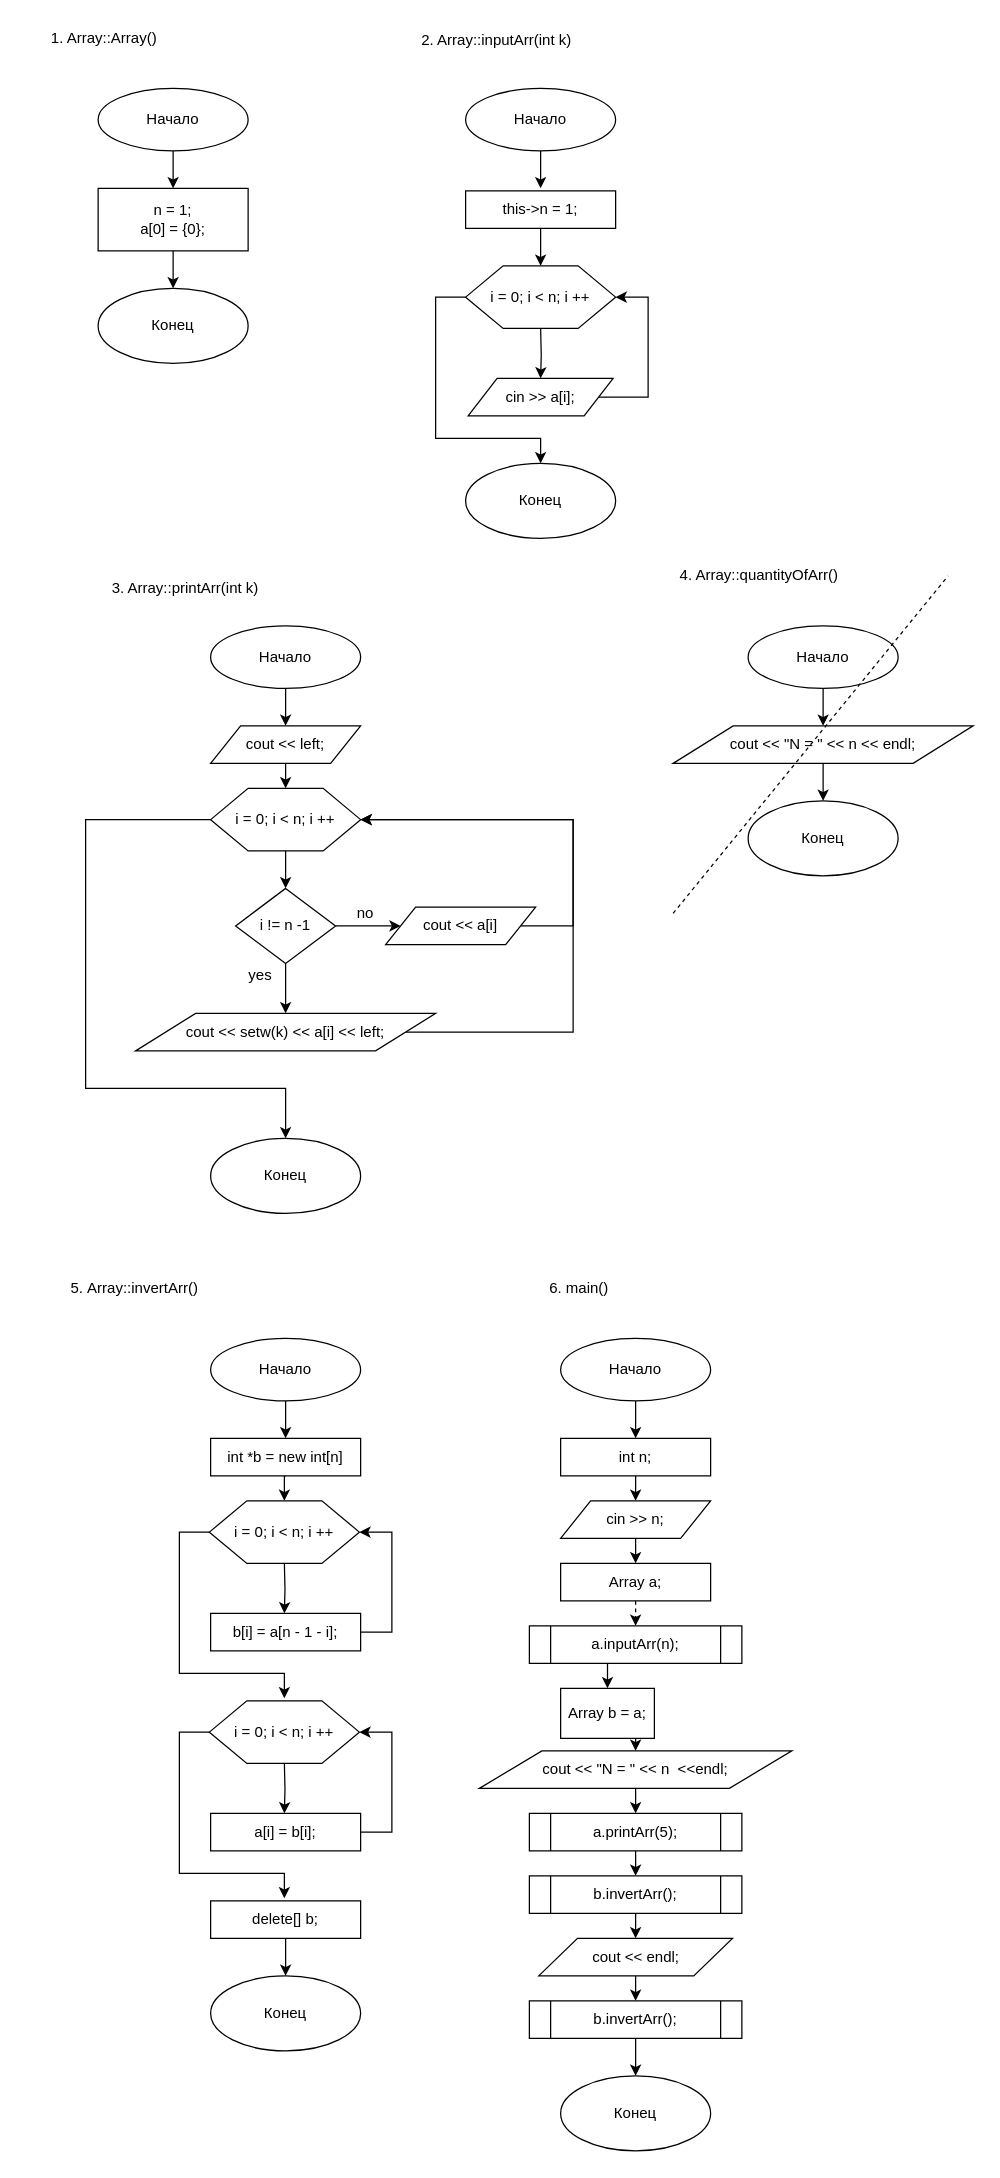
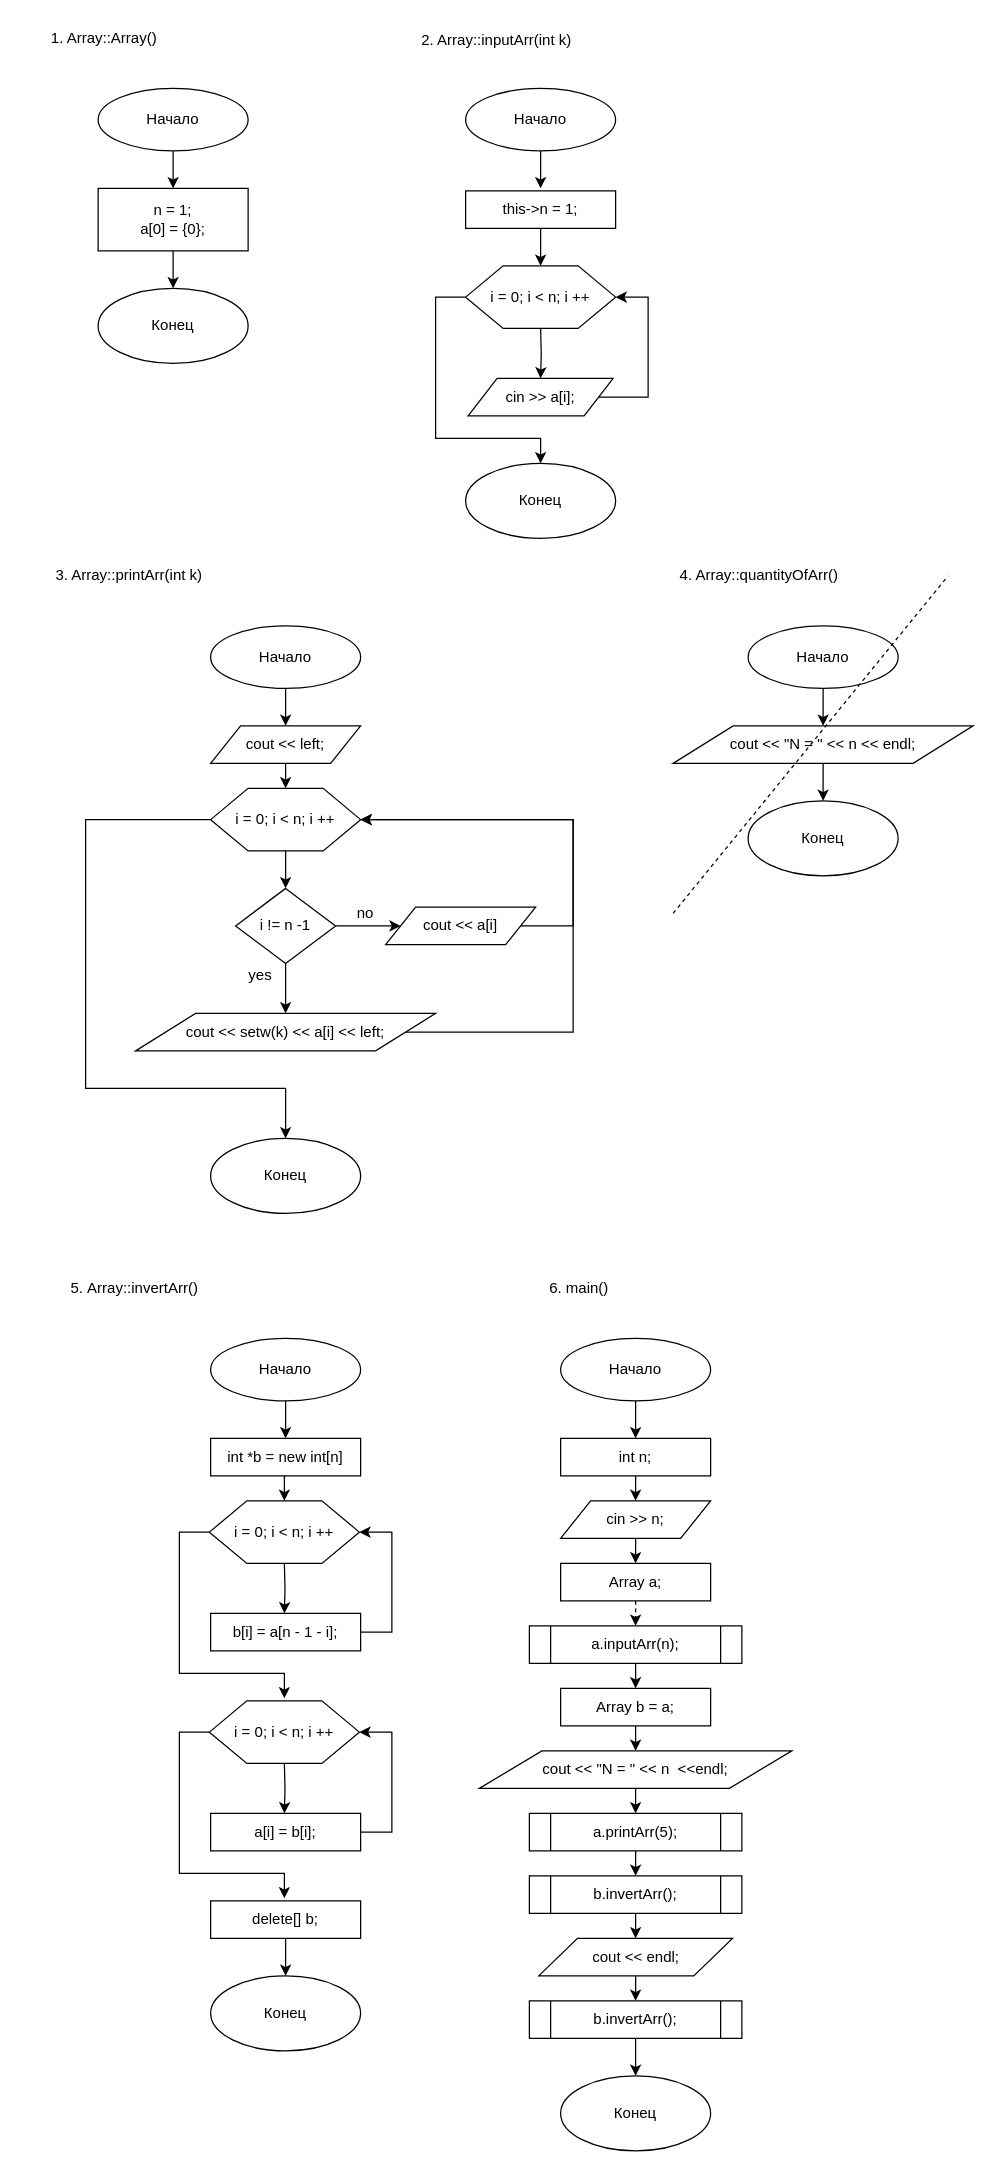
- <mxCell id="19" value="3. Array::printArr(int k)" style="text;html=1;strokeColor=none;fillColor=none;align=center;verticalAlign=middle;whiteSpace=wrap;rounded=0;" vertex="1" parent="1"><mxGeometry x="73" y="460" width="150" height="20" as="geometry" /></mxCell>
+ <mxCell id="19" value="3. Array::printArr(int k)" style="text;html=1;strokeColor=none;fillColor=none;align=center;verticalAlign=middle;whiteSpace=wrap;rounded=0;" vertex="1" parent="1"><mxGeometry x="28" y="450" width="150" height="20" as="geometry" /></mxCell>
- <mxCell id="74" value="Array b = a;" style="rounded=0;whiteSpace=wrap;html=1;" vertex="1" parent="1"><mxGeometry x="448" y="1350" width="75" height="40" as="geometry" /></mxCell>
+ <mxCell id="74" value="Array b = a;" style="rounded=0;whiteSpace=wrap;html=1;" vertex="1" parent="1"><mxGeometry x="448" y="1350" width="120" height="30" as="geometry" /></mxCell>
